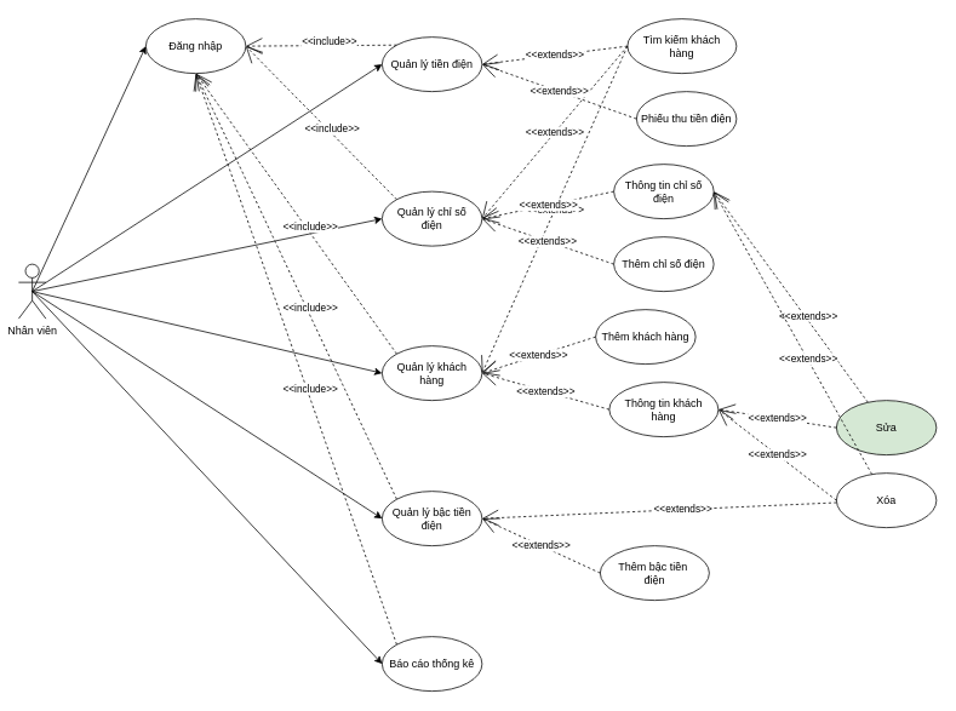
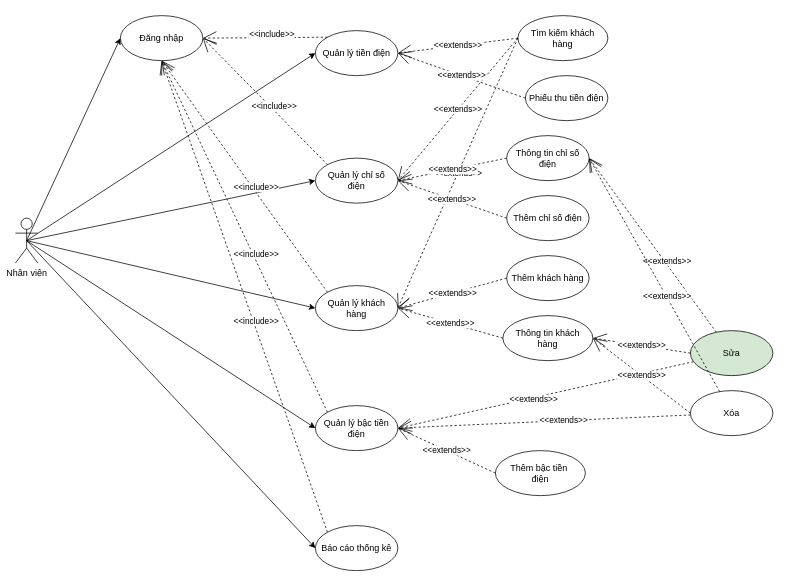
- <mxCell id="28" value="Thêm khách hàng" style="ellipse;whiteSpace=wrap;html=1;" vertex="1" parent="1"><mxGeometry x="655" y="340" width="110" height="60" as="geometry" /></mxCell>
+ <mxCell id="28" value="Thêm khách hàng" style="ellipse;whiteSpace=wrap;html=1;" vertex="1" parent="1"><mxGeometry x="675" y="340" width="110" height="60" as="geometry" /></mxCell>
+ <mxCell id="34" style="edgeStyle=none;orthogonalLoop=1;jettySize=auto;html=1;entryX=1;entryY=0.5;entryDx=0;entryDy=0;dashed=1;endArrow=open;endFill=0;endSize=16;" edge="1" parent="1" source="38" target="8"><mxGeometry relative="1" as="geometry" /></mxCell>
+ <mxCell id="35" value="&amp;lt;&amp;lt;extends&amp;gt;&amp;gt;" style="edgeLabel;html=1;align=center;verticalAlign=middle;resizable=0;points=[];" vertex="1" connectable="0" parent="34"><mxGeometry x="0.084" y="2" relative="1" as="geometry"><mxPoint as="offset" /></mxGeometry></mxCell>
